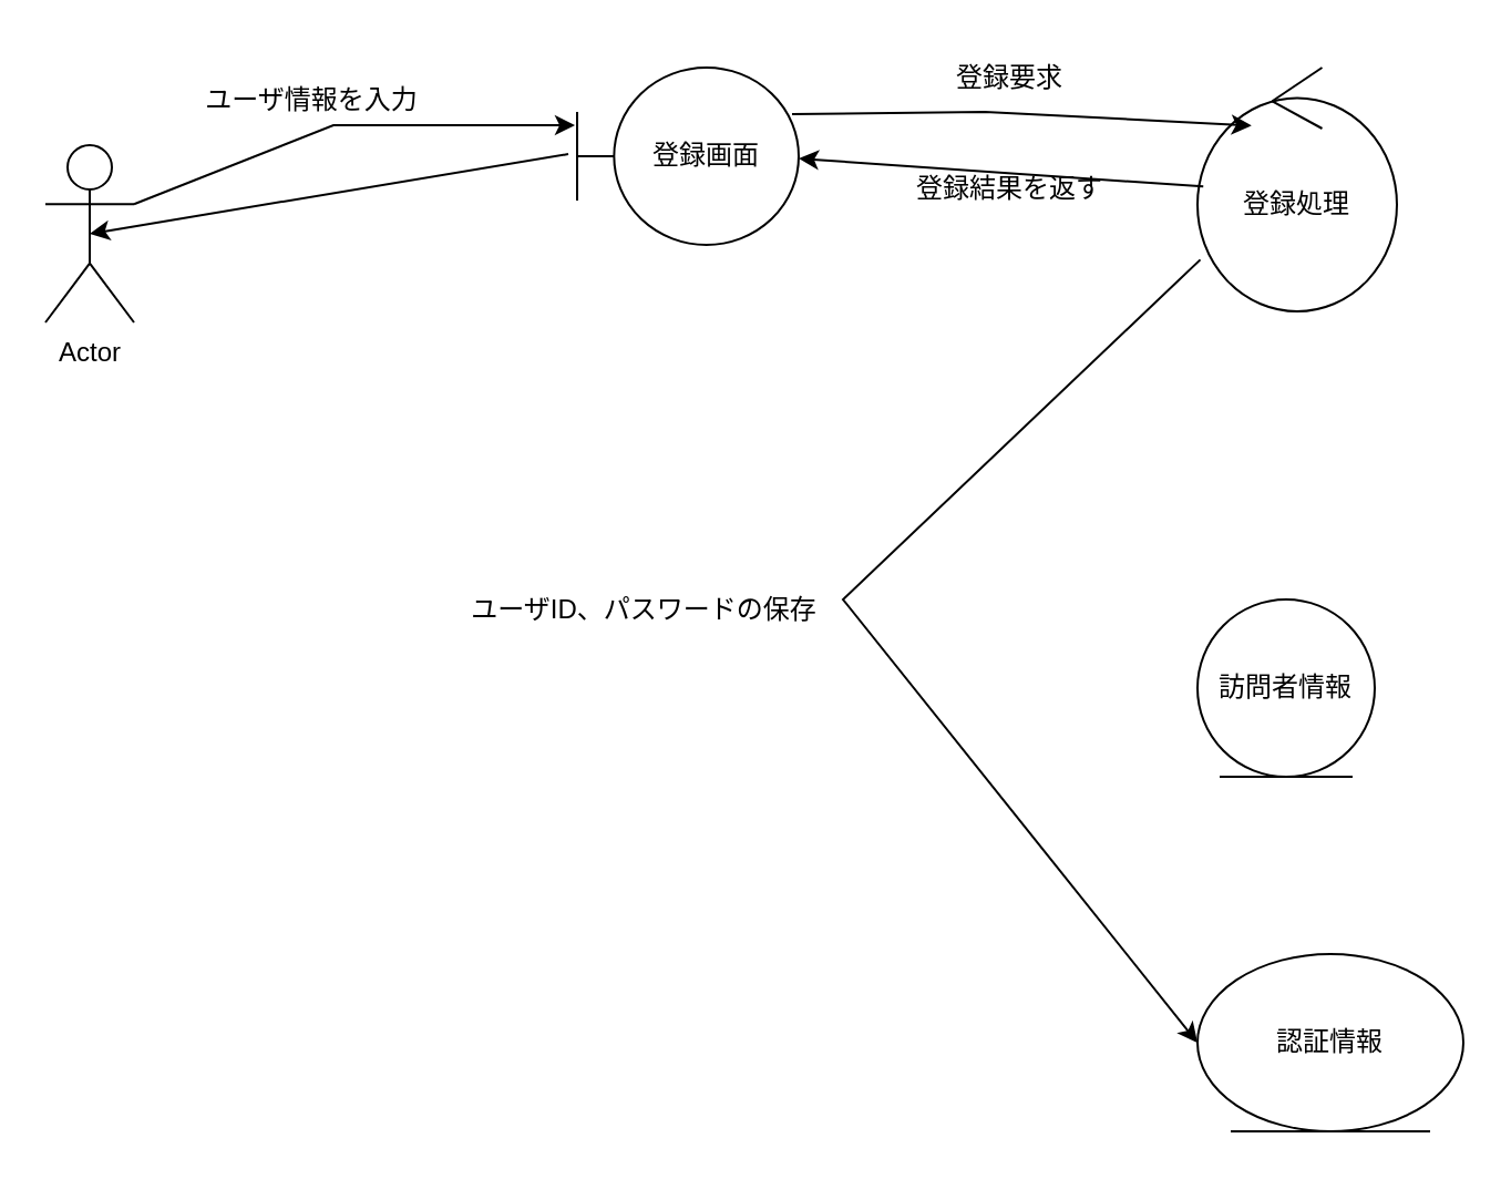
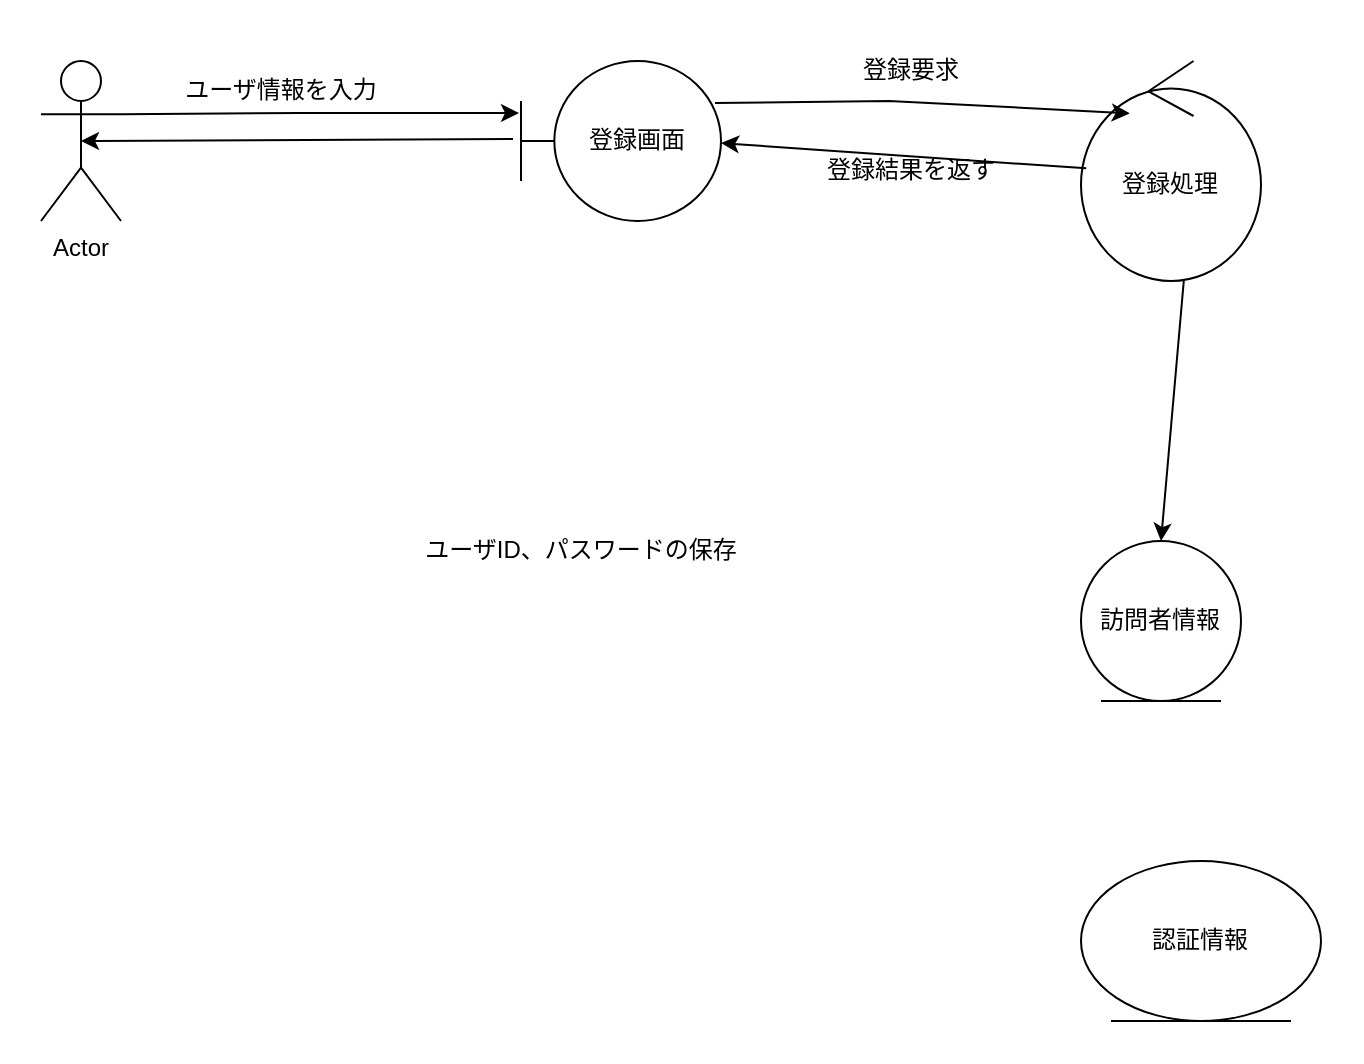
- <mxCell id="2" value="Actor" style="shape=umlActor;verticalLabelPosition=bottom;verticalAlign=top;html=1;outlineConnect=0;" vertex="1" parent="1"><mxGeometry x="20" y="65" width="40" height="80" as="geometry" /></mxCell>
+ <mxCell id="2" value="Actor" style="shape=umlActor;verticalLabelPosition=bottom;verticalAlign=top;html=1;outlineConnect=0;" vertex="1" parent="1"><mxGeometry x="20" y="30" width="40" height="80" as="geometry" /></mxCell>
+ <mxCell id="7" value="" style="endArrow=classic;html=1;rounded=0;exitX=0.571;exitY=1;exitDx=0;exitDy=0;exitPerimeter=0;entryX=0.5;entryY=0;entryDx=0;entryDy=0;" edge="1" parent="1" source="5" target="8"><mxGeometry width="50" height="50" relative="1" as="geometry"><mxPoint x="666" y="260" as="sourcePoint" /><mxPoint x="579" y="230" as="targetPoint" /><Array as="points" /></mxGeometry></mxCell>
- <mxCell id="10" value="" style="endArrow=classic;html=1;rounded=0;exitX=0.014;exitY=0.788;exitDx=0;exitDy=0;exitPerimeter=0;entryX=0;entryY=0.5;entryDx=0;entryDy=0;" edge="1" parent="1" source="5" target="9"><mxGeometry width="50" height="50" relative="1" as="geometry"><mxPoint x="350" y="240" as="sourcePoint" /><mxPoint x="530" y="240" as="targetPoint" /><Array as="points"><mxPoint x="380" y="270" /></Array></mxGeometry></mxCell>
